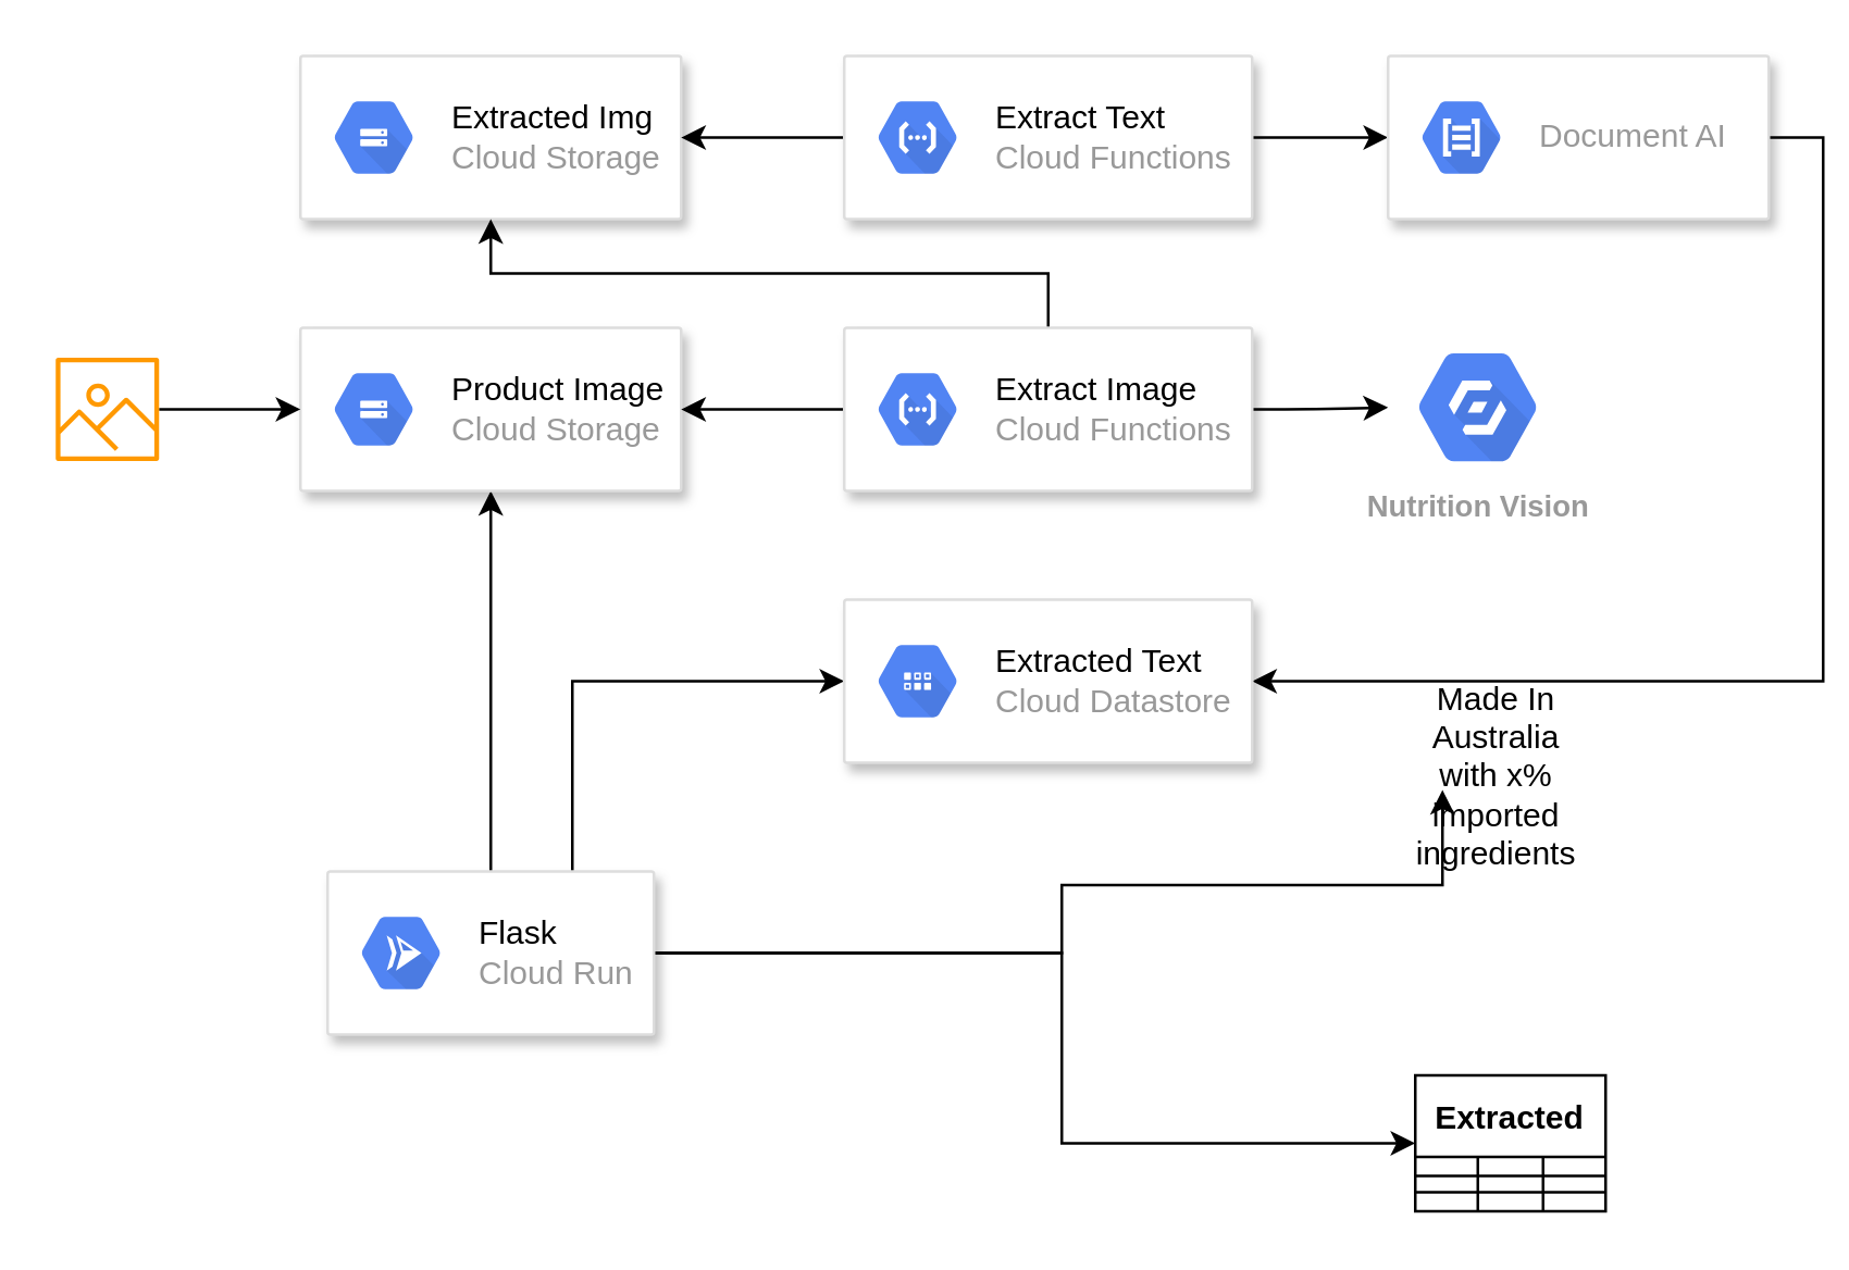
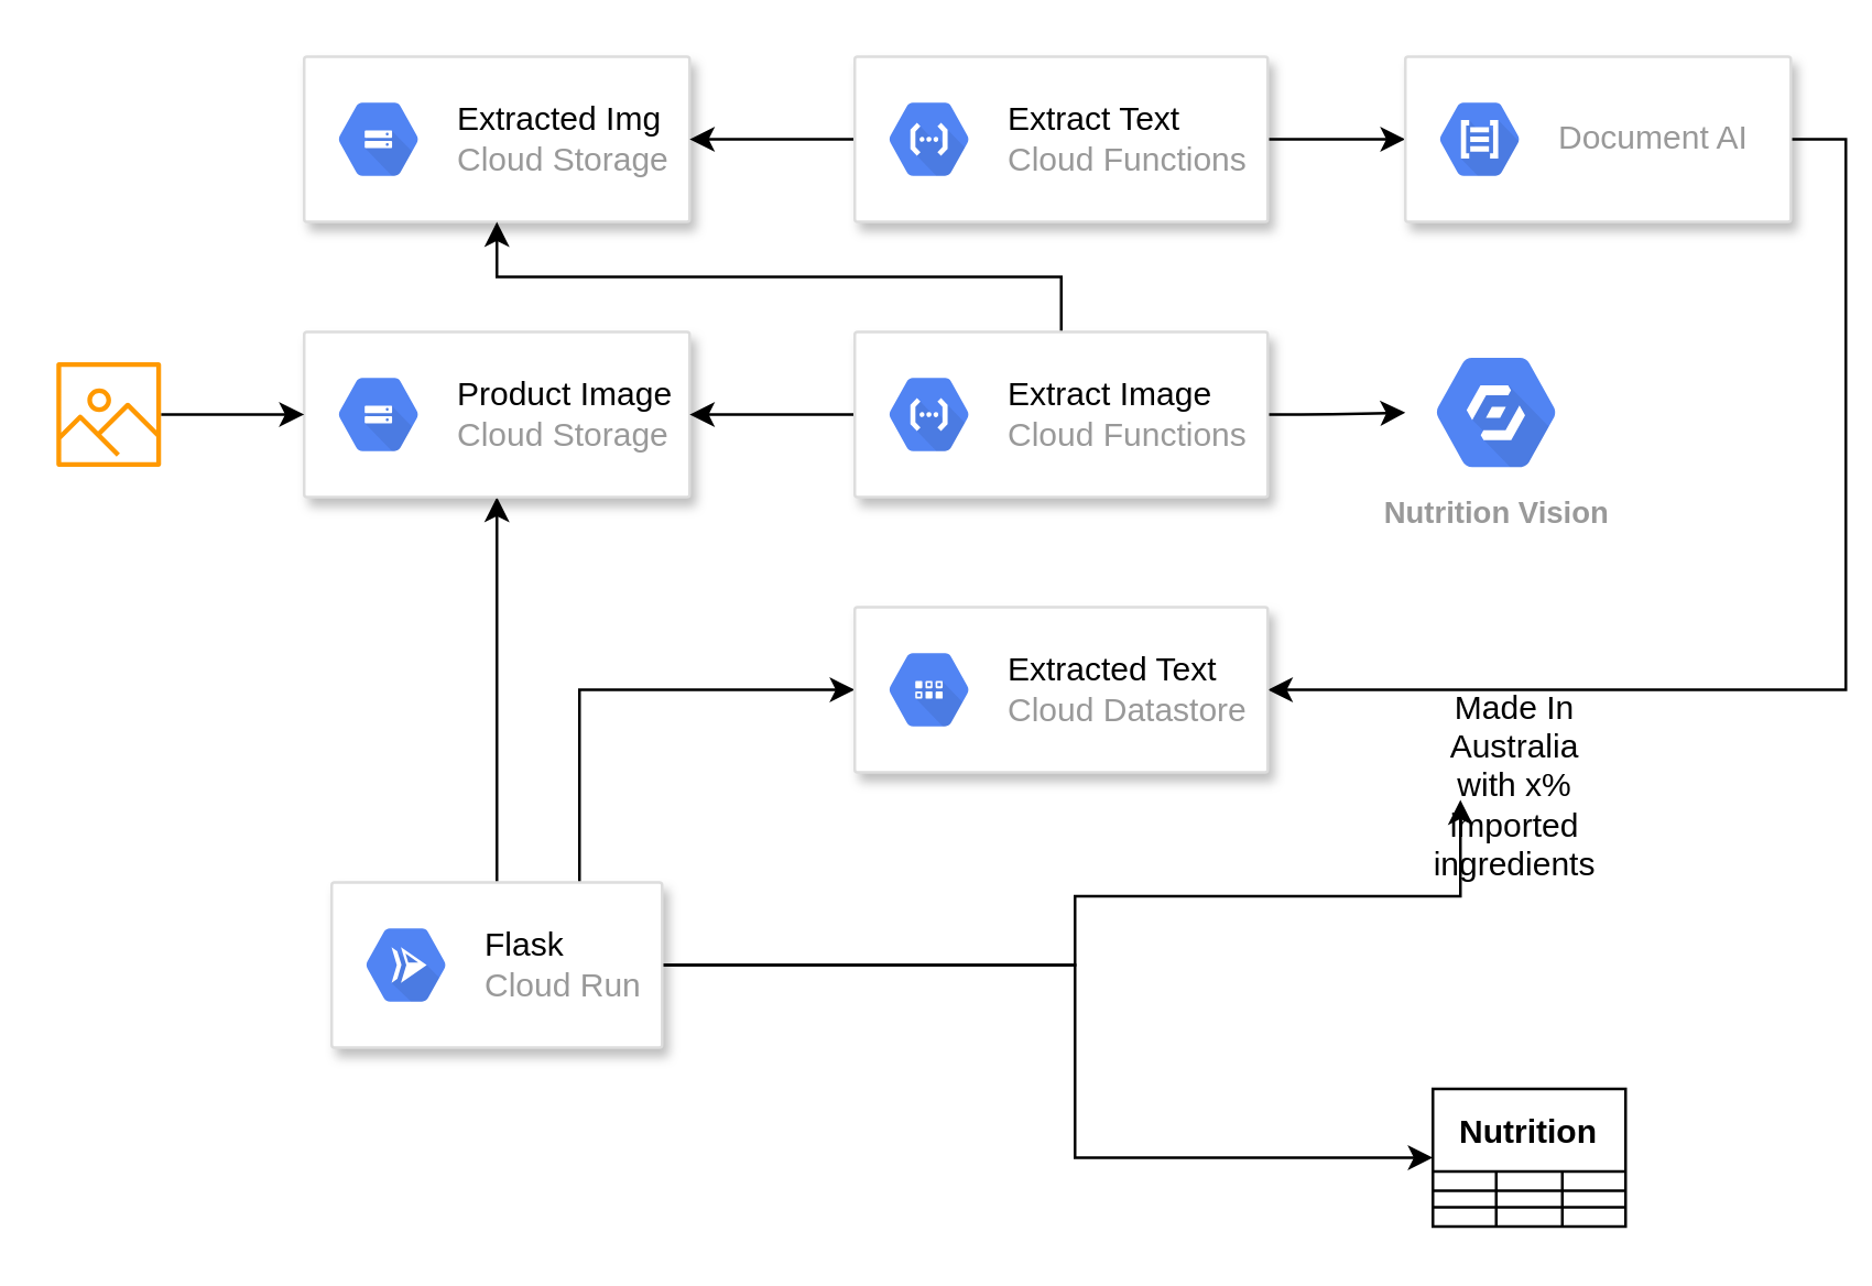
- <mxCell id="29" value="Extracted" style="shape=table;startSize=30;container=1;collapsible=0;childLayout=tableLayout;fontStyle=1;align=center;pointerEvents=1;" vertex="1" parent="1"><mxGeometry x="520" y="395" width="70" height="50" as="geometry" /></mxCell>
+ <mxCell id="29" value="Nutrition" style="shape=table;startSize=30;container=1;collapsible=0;childLayout=tableLayout;fontStyle=1;align=center;pointerEvents=1;" vertex="1" parent="1"><mxGeometry x="520" y="395" width="70" height="50" as="geometry" /></mxCell>
